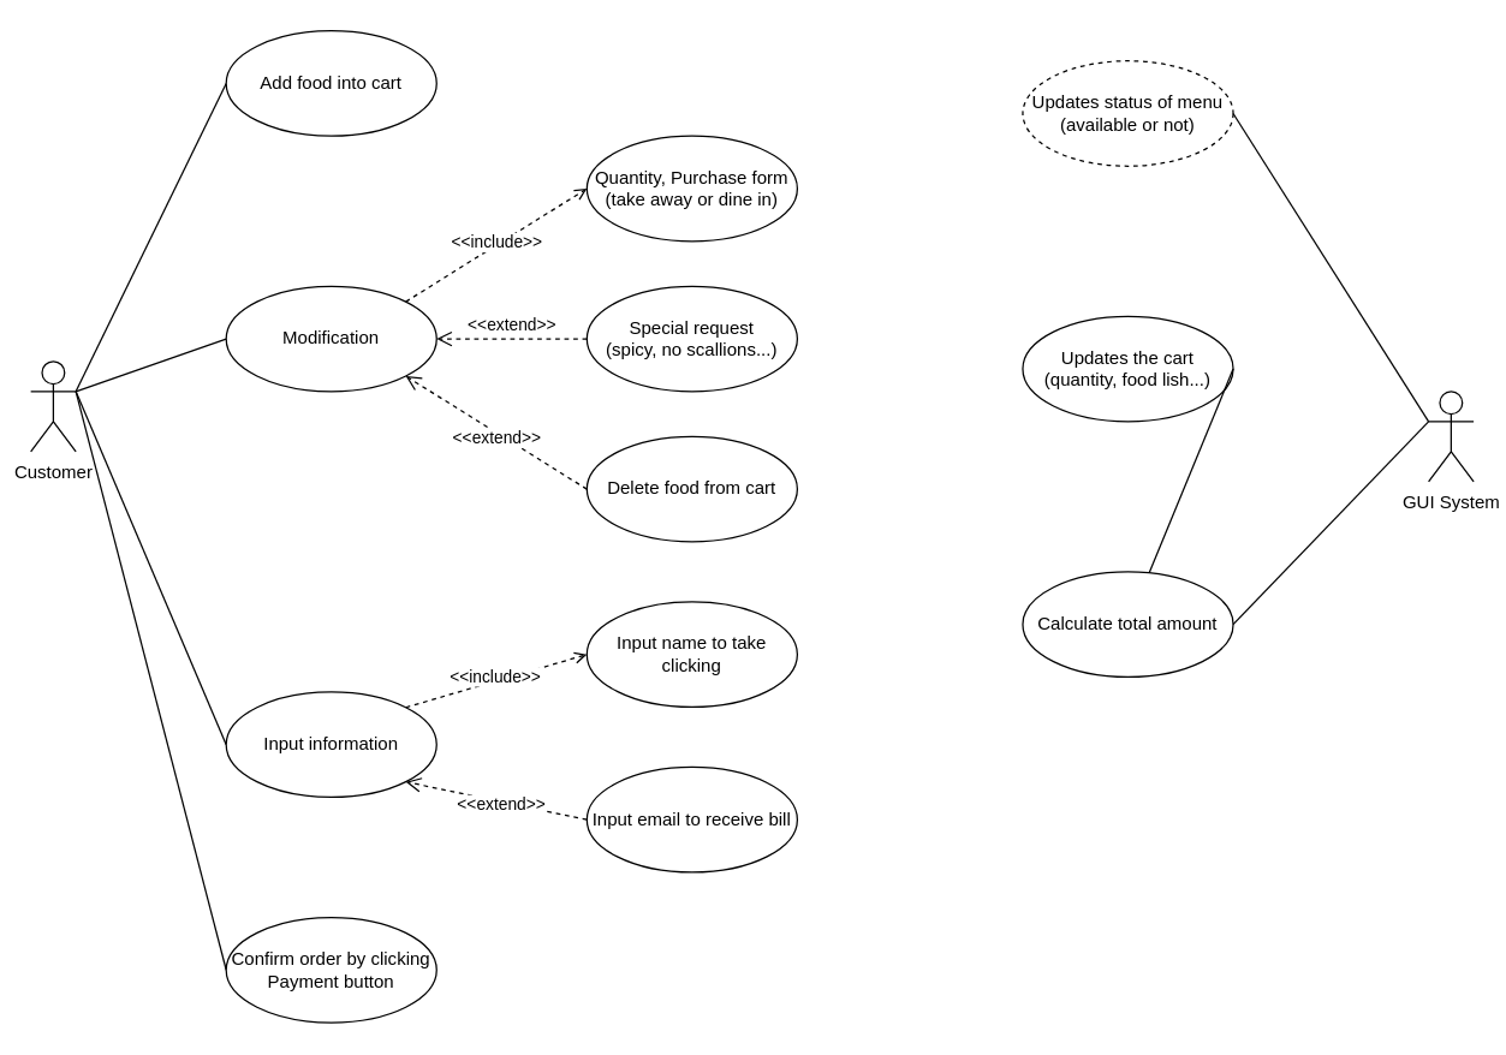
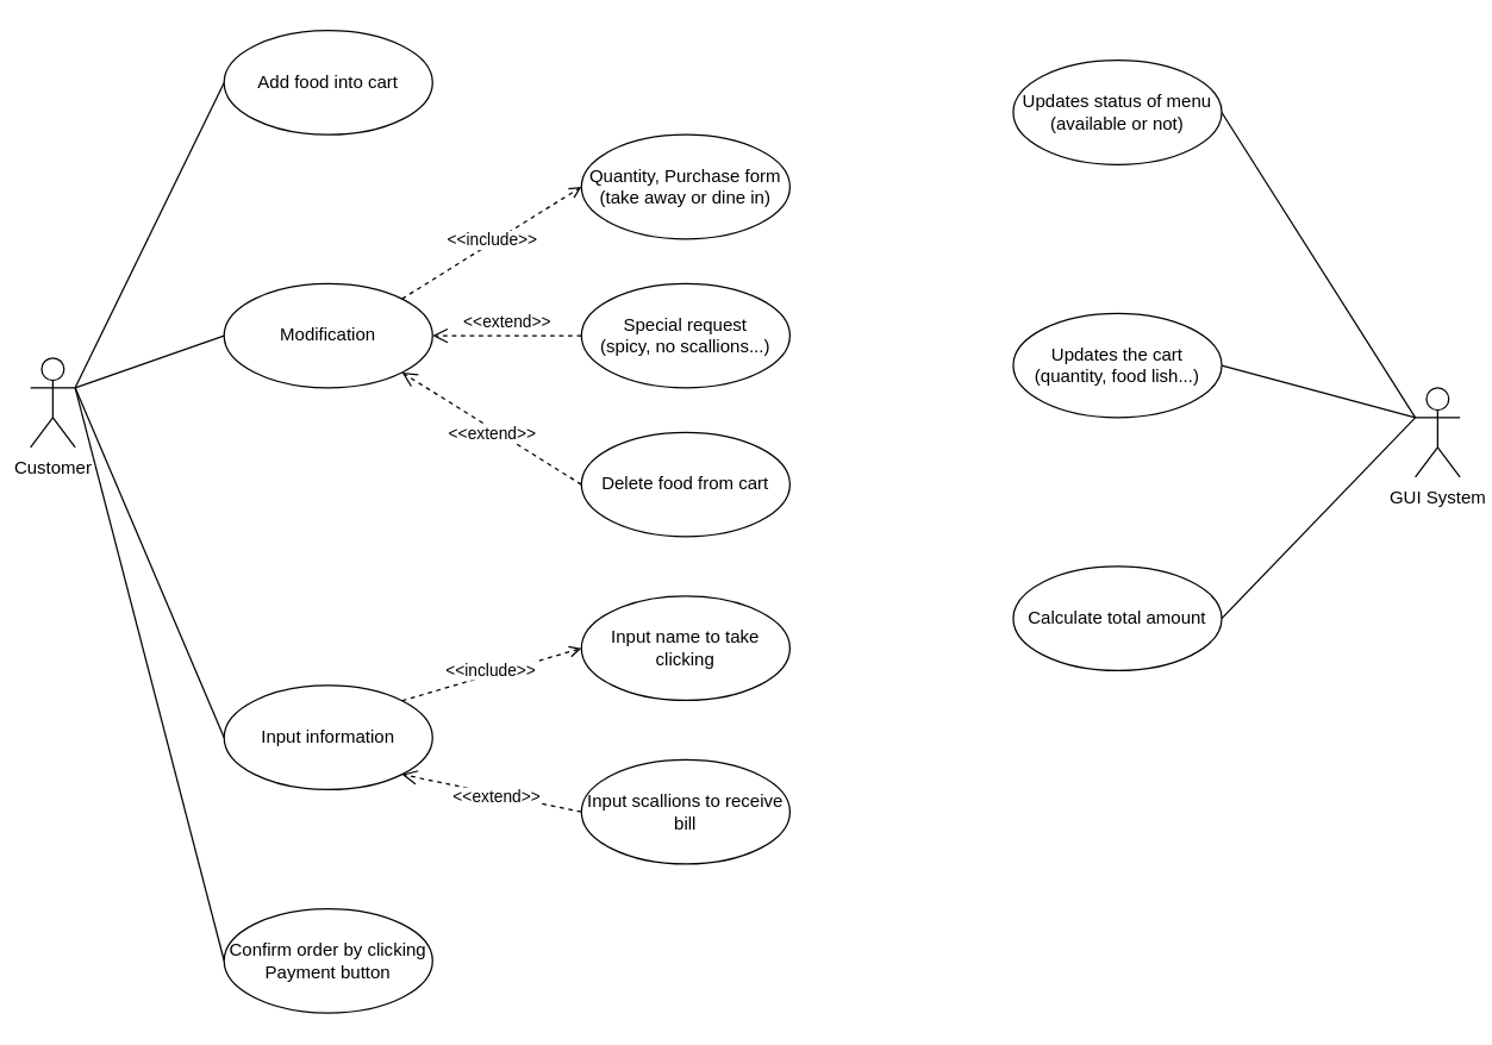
- <mxCell id="23" value="Updates status of menu&lt;br&gt;(available or not)" style="ellipse;whiteSpace=wrap;html=1;fillColor=none;dashed=1;" vertex="1" parent="1"><mxGeometry x="680" y="40" width="140" height="70" as="geometry" /></mxCell>
+ <mxCell id="23" value="Updates status of menu&lt;br&gt;(available or not)" style="ellipse;whiteSpace=wrap;html=1;fillColor=none;" vertex="1" parent="1"><mxGeometry x="680" y="40" width="140" height="70" as="geometry" /></mxCell>
- <mxCell id="24" style="edgeStyle=none;rounded=0;orthogonalLoop=1;jettySize=auto;html=1;exitX=1;exitY=0.5;exitDx=0;exitDy=0;endArrow=none;endFill=0;" edge="1" parent="1" source="25" target="27"><mxGeometry relative="1" as="geometry" /></mxCell>
+ <mxCell id="24" style="edgeStyle=none;rounded=0;orthogonalLoop=1;jettySize=auto;html=1;exitX=1;exitY=0.5;exitDx=0;exitDy=0;entryX=0;entryY=0.333;entryDx=0;entryDy=0;entryPerimeter=0;endArrow=none;endFill=0;" edge="1" parent="1" source="25" target="21"><mxGeometry relative="1" as="geometry" /></mxCell>
- <mxCell id="14" value="Input email to receive bill" style="ellipse;whiteSpace=wrap;html=1;" vertex="1" parent="1"><mxGeometry x="390" y="510" width="140" height="70" as="geometry" /></mxCell>
+ <mxCell id="14" value="Input scallions to receive bill" style="ellipse;whiteSpace=wrap;html=1;" vertex="1" parent="1"><mxGeometry x="390" y="510" width="140" height="70" as="geometry" /></mxCell>
